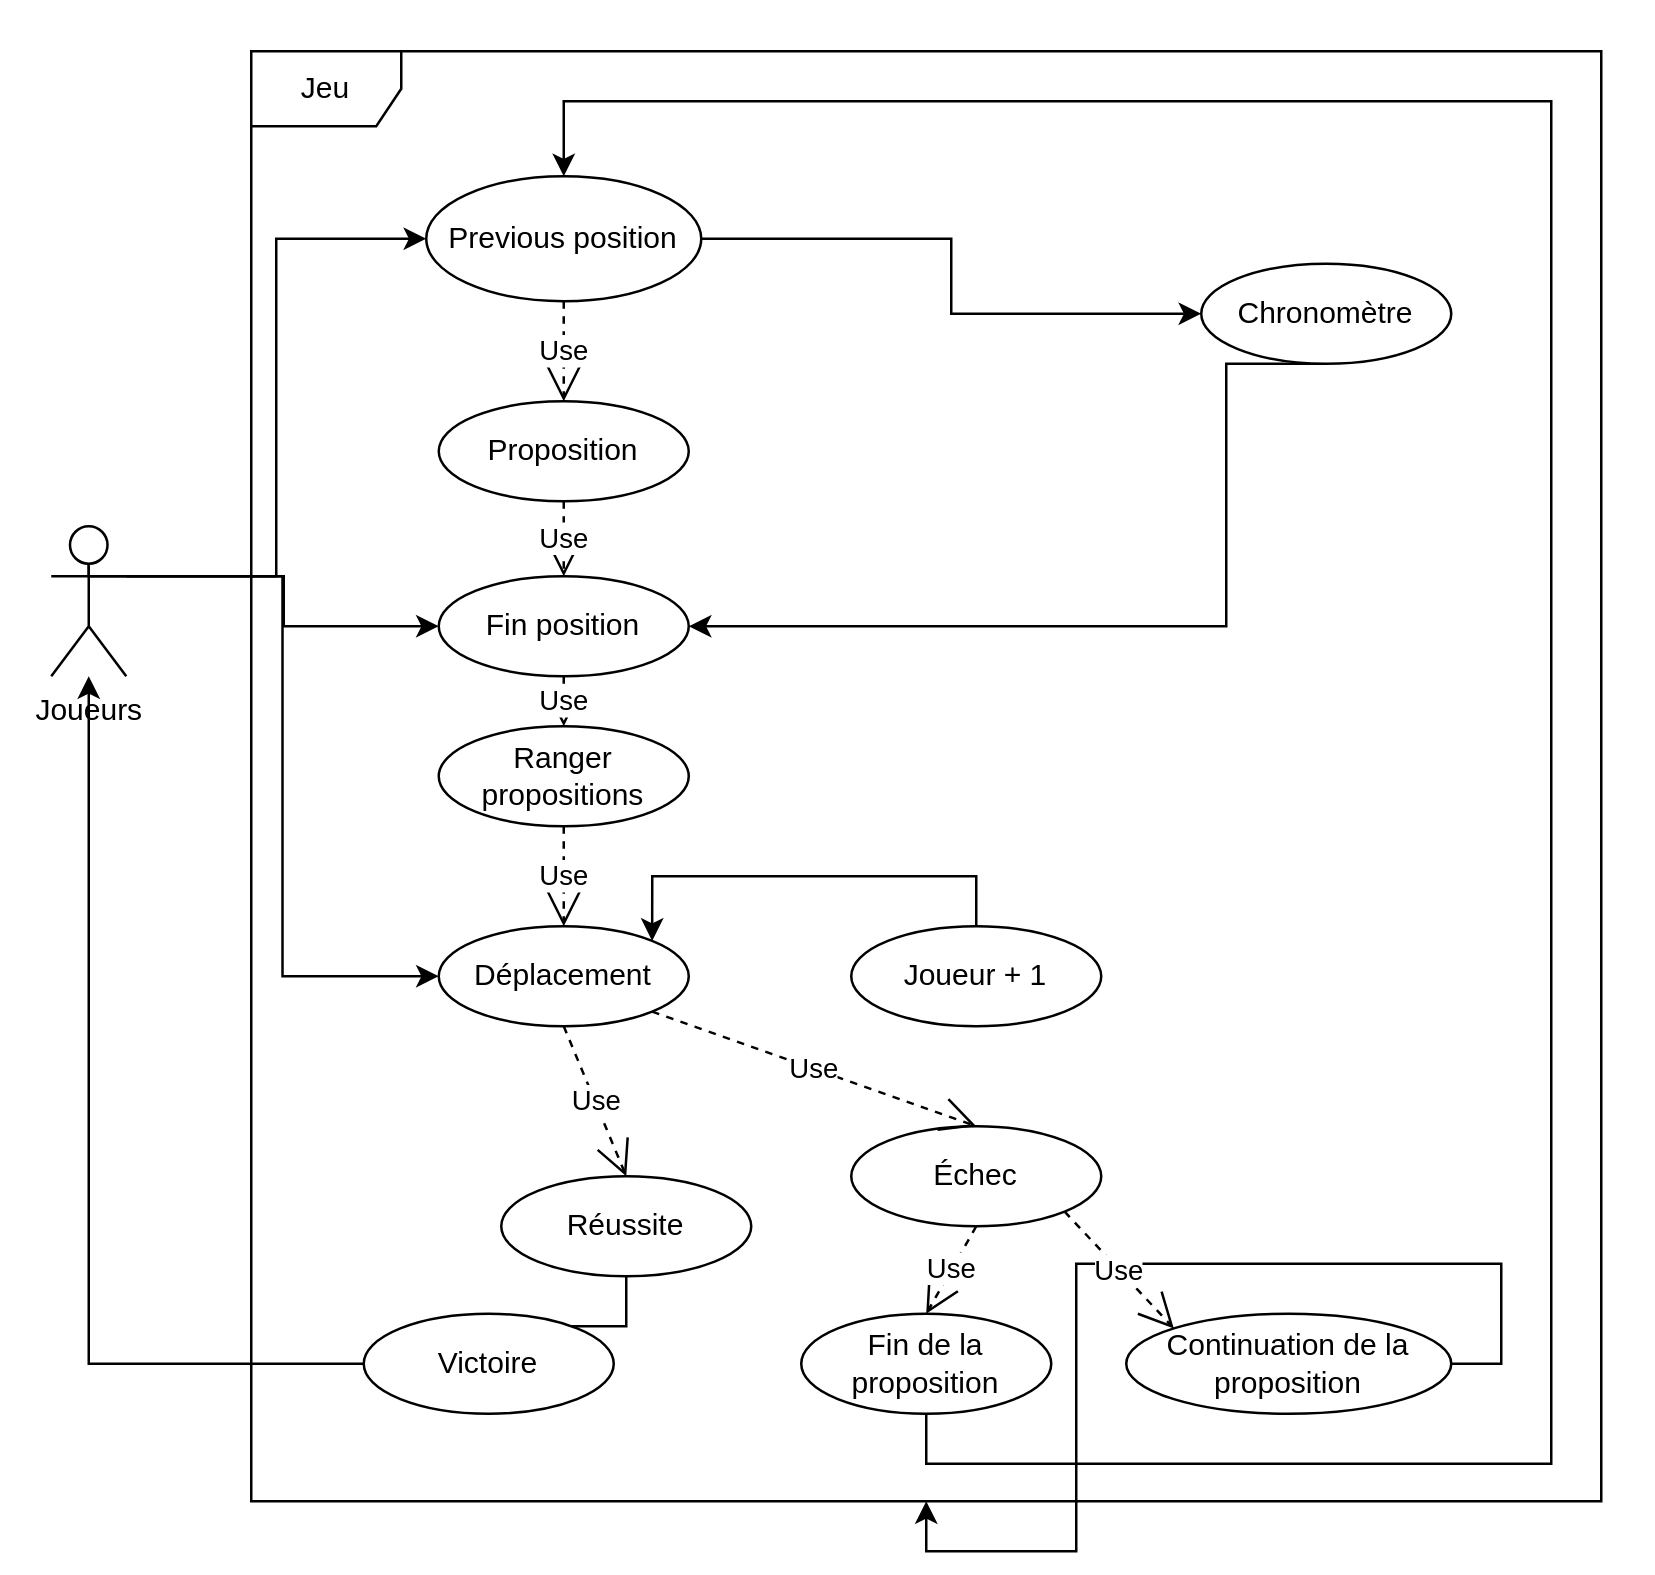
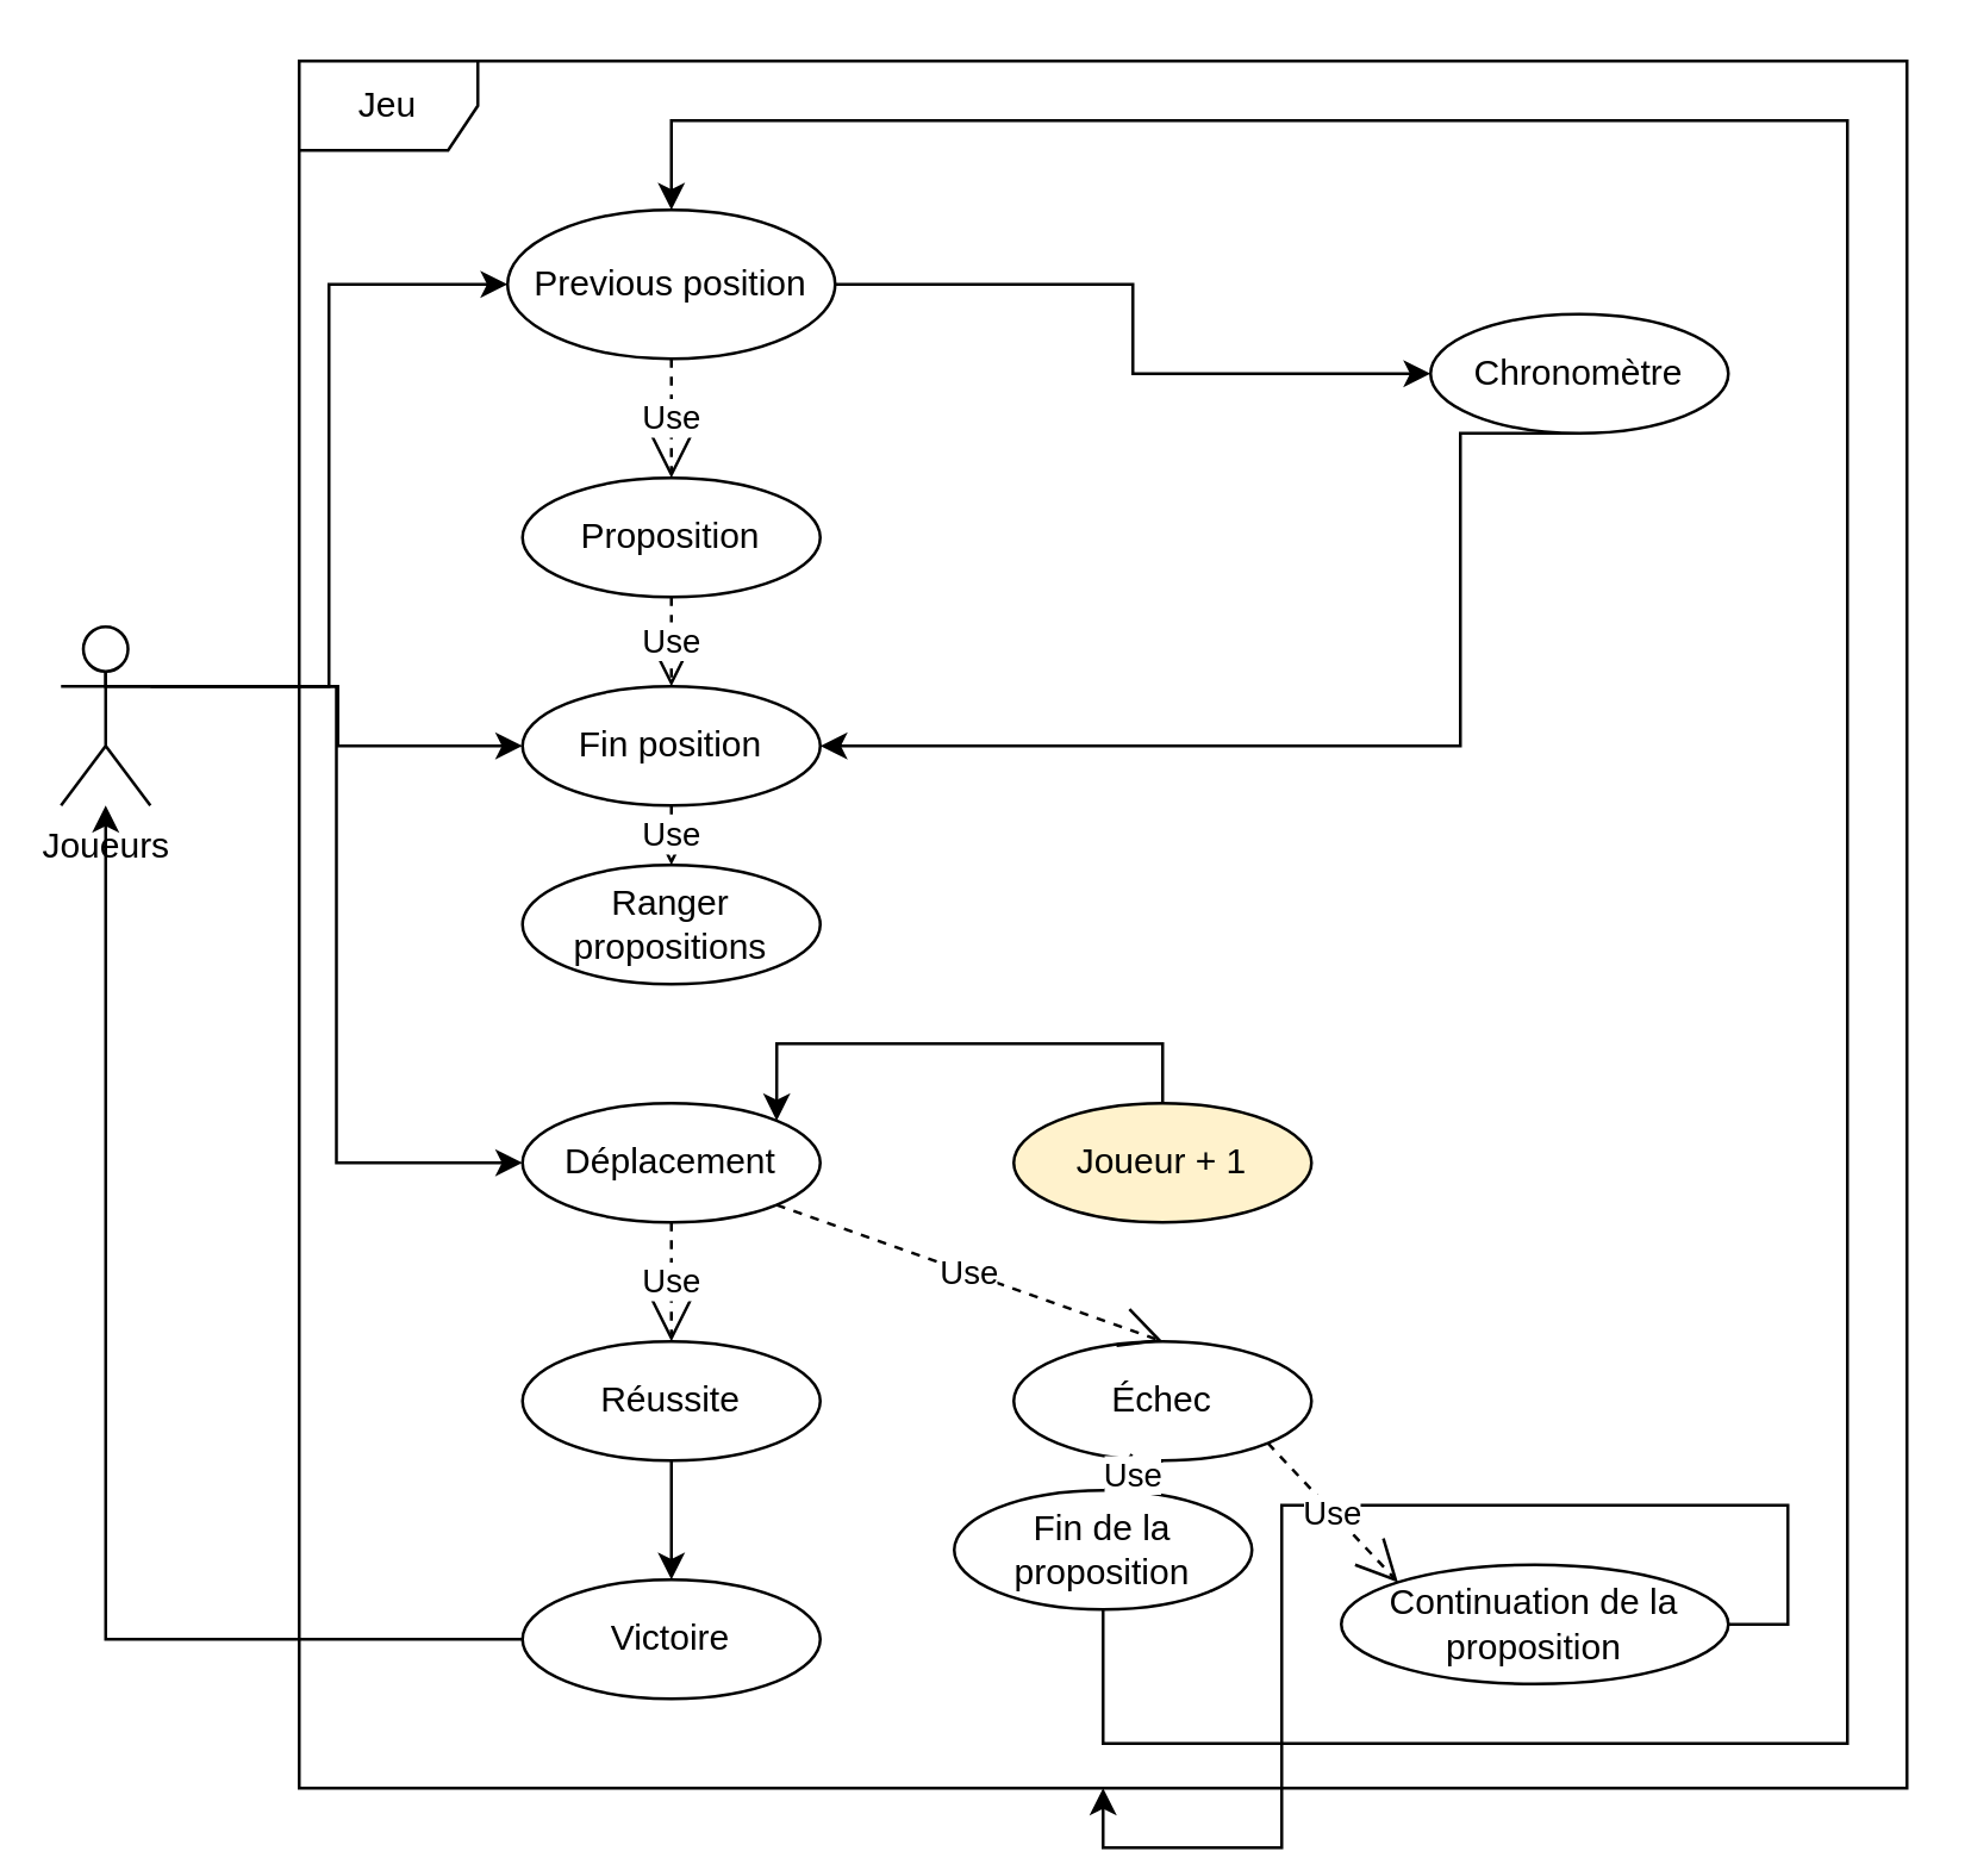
- <mxCell id="29" value="Use" style="endArrow=open;endSize=12;dashed=1;html=1;rounded=0;exitX=0.5;exitY=1;exitDx=0;exitDy=0;entryX=0.5;entryY=0;entryDx=0;entryDy=0;" edge="1" parent="1" source="13" target="14"><mxGeometry width="160" relative="1" as="geometry"><mxPoint x="280" y="330" as="sourcePoint" /><mxPoint x="440" y="330" as="targetPoint" /></mxGeometry></mxCell>
- <mxCell id="25" value="Joueur + 1" style="ellipse;whiteSpace=wrap;html=1;" vertex="1" parent="1"><mxGeometry x="340" y="370" width="100" height="40" as="geometry" /></mxCell>
+ <mxCell id="25" value="Joueur + 1" style="ellipse;whiteSpace=wrap;html=1;fillColor=#fff2cc;" vertex="1" parent="1"><mxGeometry x="340" y="370" width="100" height="40" as="geometry" /></mxCell>
- <mxCell id="16" value="Réussite" style="ellipse;whiteSpace=wrap;html=1;" vertex="1" parent="1"><mxGeometry x="200" y="470" width="100" height="40" as="geometry" /></mxCell>
+ <mxCell id="16" value="Réussite" style="ellipse;whiteSpace=wrap;html=1;" vertex="1" parent="1"><mxGeometry x="175" y="450" width="100" height="40" as="geometry" /></mxCell>
- <mxCell id="19" value="Victoire" style="ellipse;whiteSpace=wrap;html=1;" vertex="1" parent="1"><mxGeometry x="145" y="525" width="100" height="40" as="geometry" /></mxCell>
+ <mxCell id="19" value="Victoire" style="ellipse;whiteSpace=wrap;html=1;" vertex="1" parent="1"><mxGeometry x="175" y="530" width="100" height="40" as="geometry" /></mxCell>
- <mxCell id="21" value="Fin de la proposition" style="ellipse;whiteSpace=wrap;html=1;" vertex="1" parent="1"><mxGeometry x="320" y="525" width="100" height="40" as="geometry" /></mxCell>
+ <mxCell id="21" value="Fin de la proposition" style="ellipse;whiteSpace=wrap;html=1;" vertex="1" parent="1"><mxGeometry x="320" y="500" width="100" height="40" as="geometry" /></mxCell>
